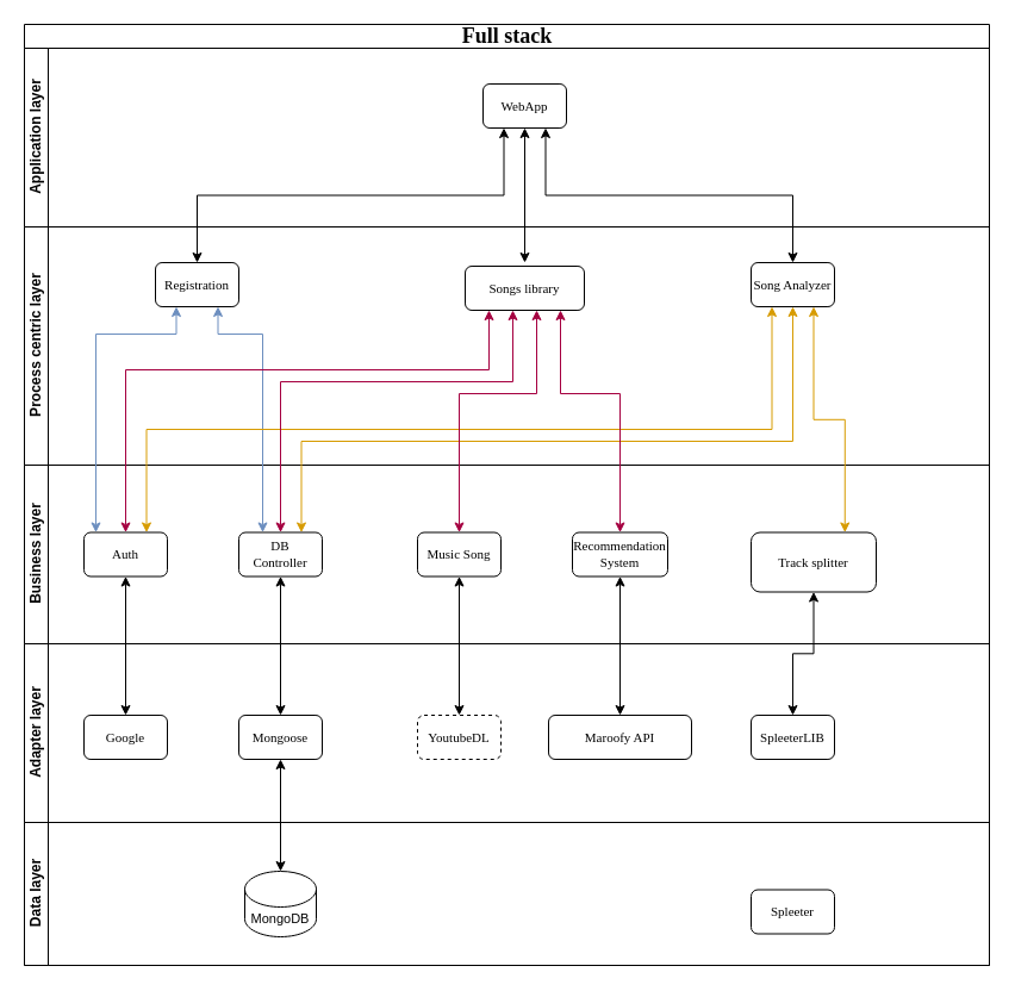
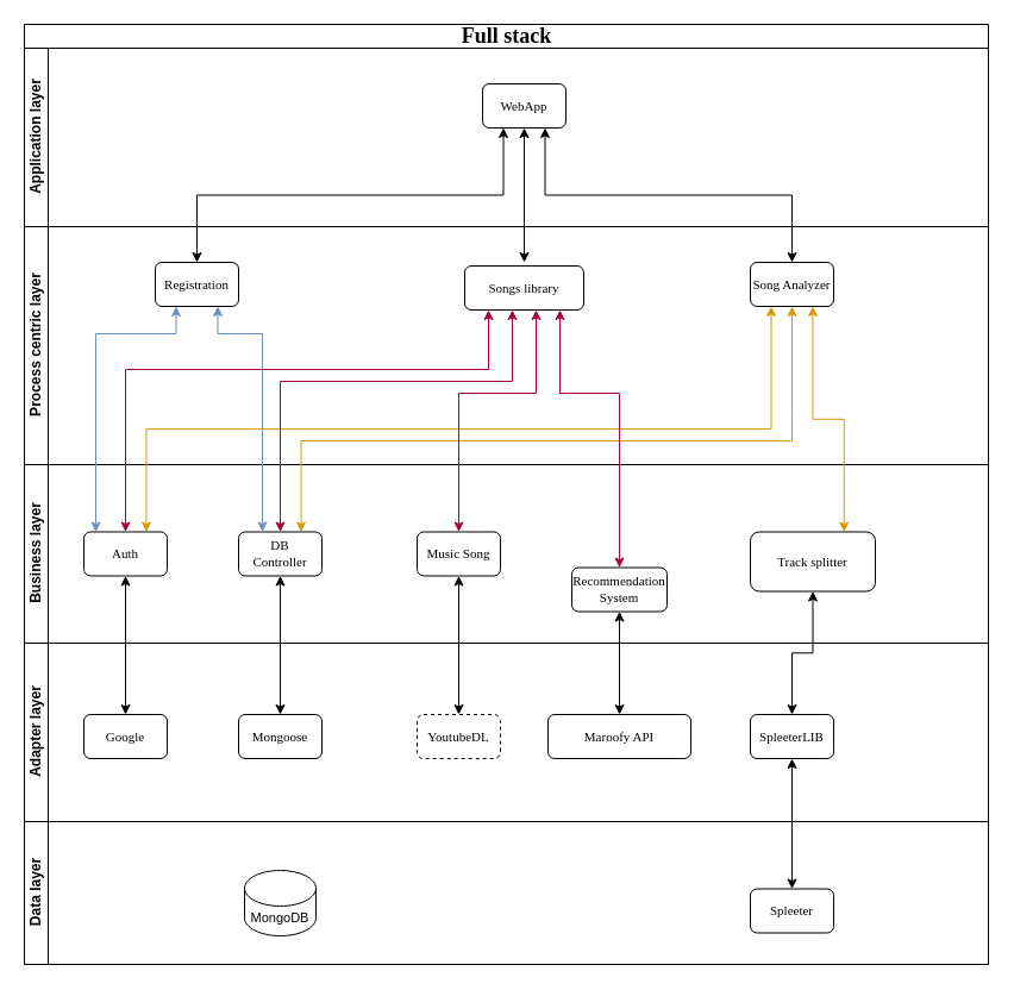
- <mxCell id="16" value="&lt;font style=&quot;font-size: 11px;&quot;&gt;Recommendation System&lt;/font&gt;" style="rounded=1;whiteSpace=wrap;html=1;shadow=0;labelBackgroundColor=none;strokeWidth=1;fontFamily=Verdana;fontSize=8;align=center;" parent="12" vertex="1"><mxGeometry x="460" y="56.5" width="80" height="37" as="geometry" /></mxCell>
+ <mxCell id="16" value="&lt;font style=&quot;font-size: 11px;&quot;&gt;Recommendation System&lt;/font&gt;" style="rounded=1;whiteSpace=wrap;html=1;shadow=0;labelBackgroundColor=none;strokeWidth=1;fontFamily=Verdana;fontSize=8;align=center;" parent="12" vertex="1"><mxGeometry x="460" y="86.5" width="80" height="37" as="geometry" /></mxCell>
- <mxCell id="28" value="" style="edgeStyle=orthogonalEdgeStyle;rounded=0;orthogonalLoop=1;jettySize=auto;html=1;fontSize=11;startArrow=classic;startFill=1;" parent="2" source="21" target="26" edge="1"><mxGeometry relative="1" as="geometry" /></mxCell>
+ <mxCell id="31" value="" style="edgeStyle=orthogonalEdgeStyle;rounded=0;orthogonalLoop=1;jettySize=auto;html=1;fontSize=11;startArrow=classic;startFill=1;" parent="2" source="27" target="23" edge="1"><mxGeometry relative="1" as="geometry" /></mxCell>
